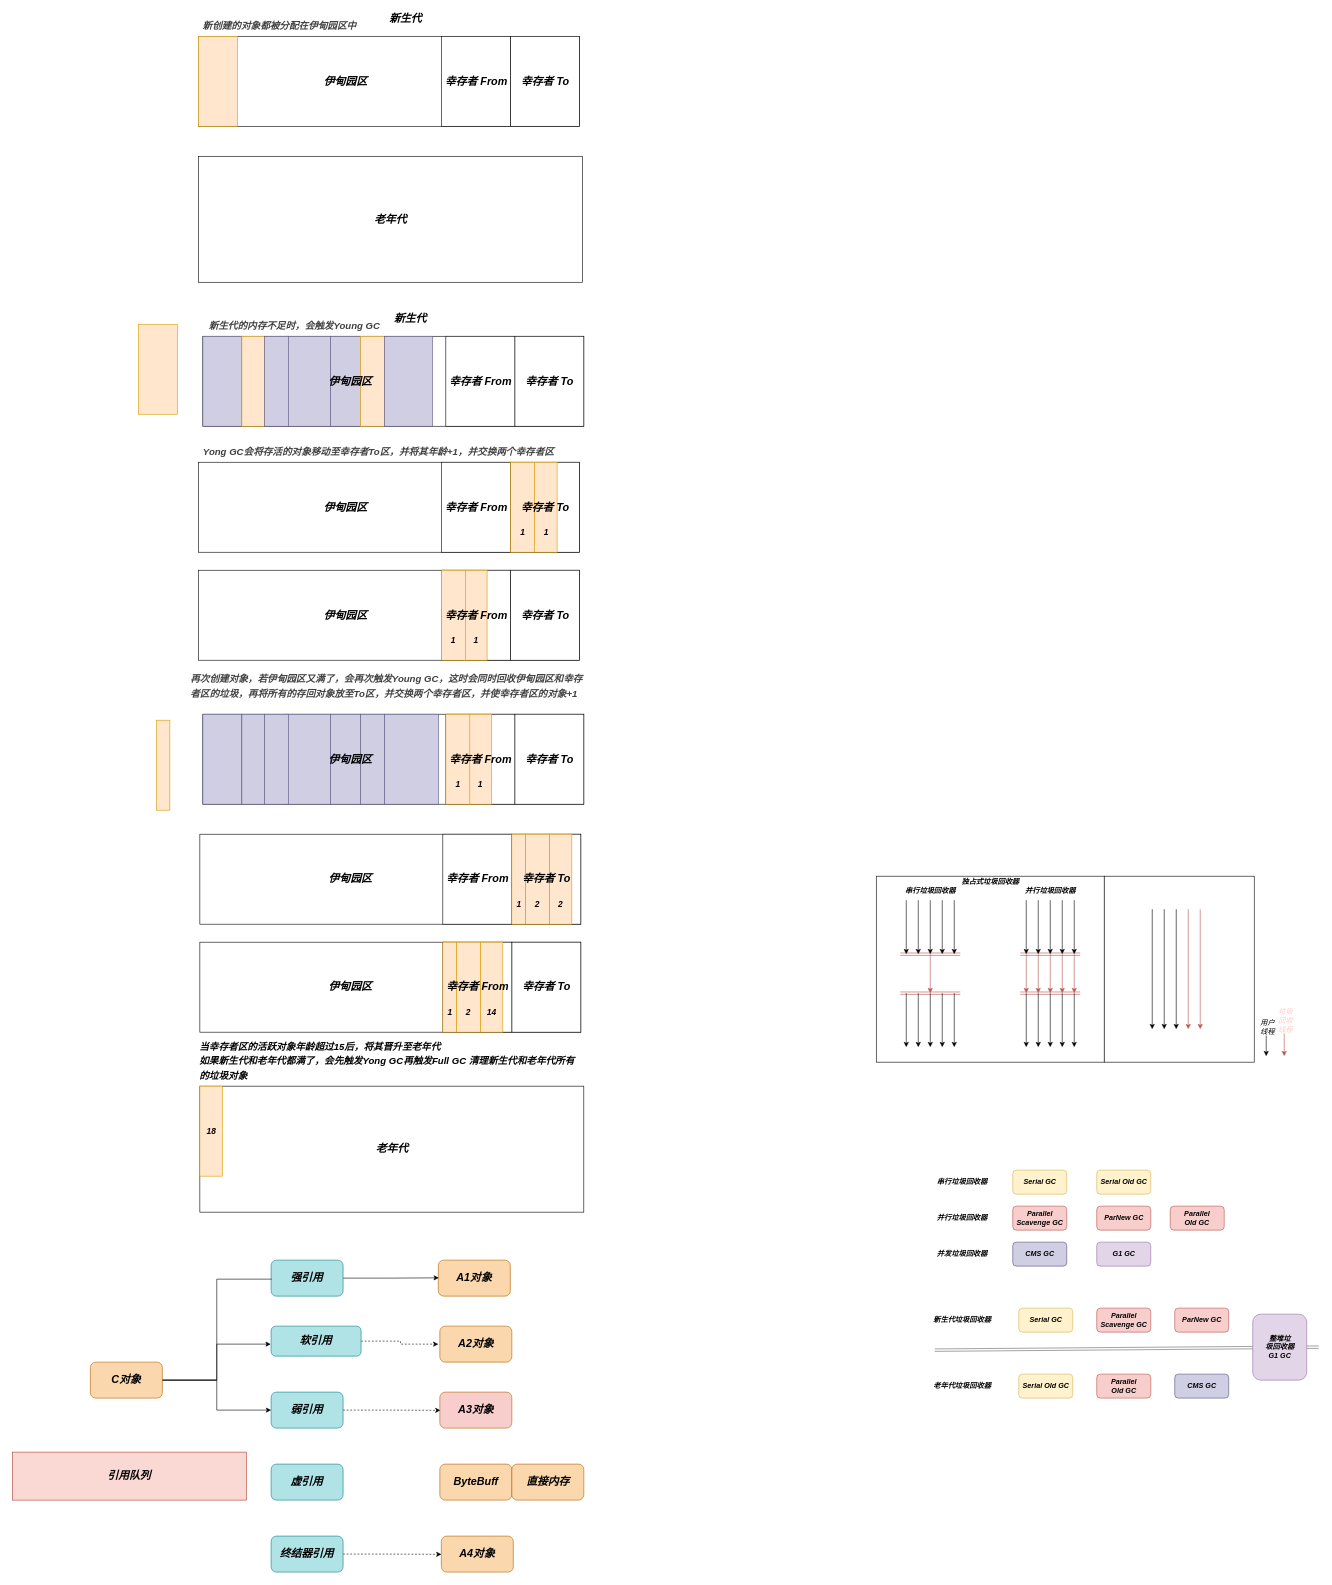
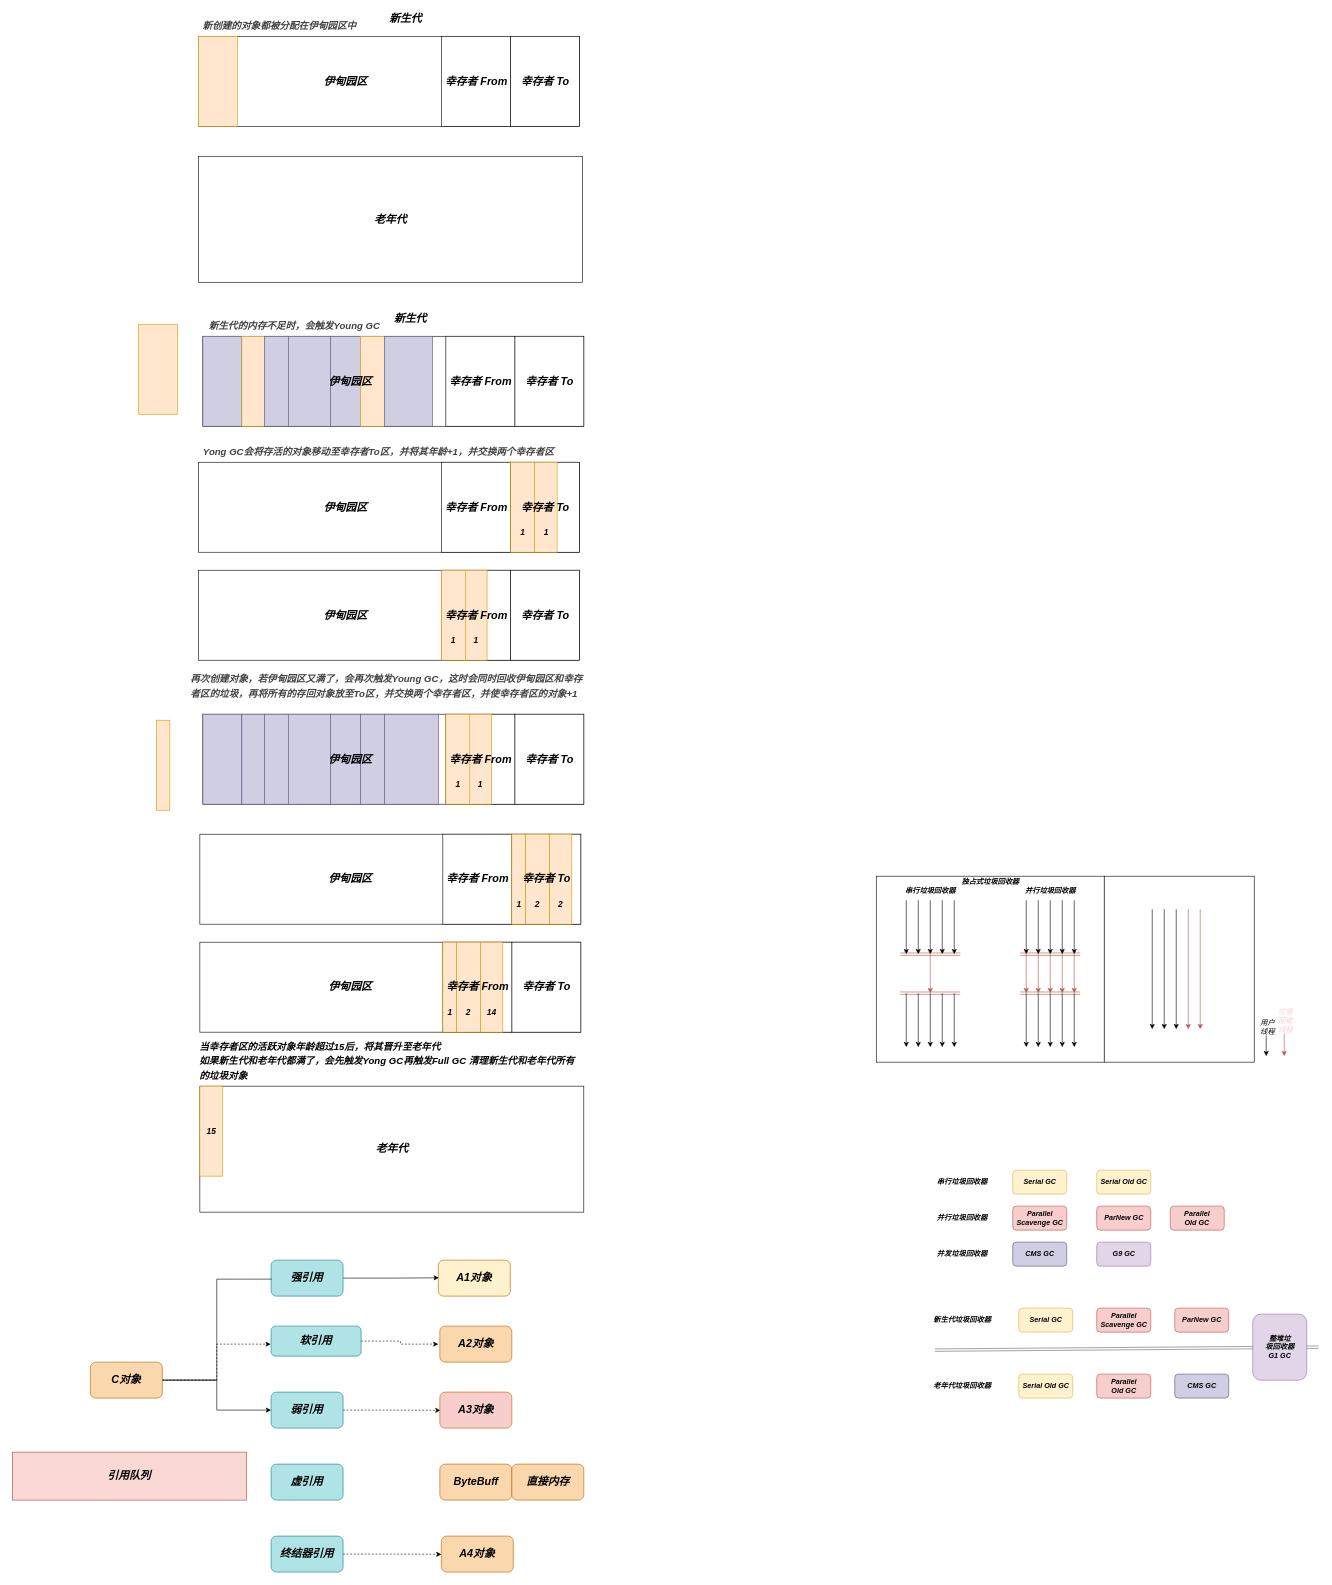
- <mxCell id="85" value="&lt;b style=&quot;&quot;&gt;&lt;i&gt;18&lt;br&gt;&lt;/i&gt;&lt;/b&gt;" style="rounded=0;whiteSpace=wrap;html=1;sketch=0;fontSize=14;fillColor=#ffe6cc;strokeColor=#d79b00;" parent="1" vertex="1"><mxGeometry x="332.5" y="1810" width="37.5" height="150" as="geometry" /></mxCell>
+ <mxCell id="85" value="&lt;b style=&quot;&quot;&gt;&lt;i&gt;15&lt;br&gt;&lt;/i&gt;&lt;/b&gt;" style="rounded=0;whiteSpace=wrap;html=1;sketch=0;fontSize=14;fillColor=#ffe6cc;strokeColor=#d79b00;" parent="1" vertex="1"><mxGeometry x="332.5" y="1810" width="37.5" height="150" as="geometry" /></mxCell>
- <mxCell id="168" value="&lt;b&gt;&lt;i&gt;G1 GC&lt;br&gt;&lt;/i&gt;&lt;/b&gt;" style="rounded=1;whiteSpace=wrap;html=1;fontSize=12;fillColor=#e1d5e7;strokeColor=#9673a6;" parent="1" vertex="1"><mxGeometry x="1827.5" y="2070" width="90" height="40" as="geometry" /></mxCell>
+ <mxCell id="168" value="&lt;b&gt;&lt;i&gt;G9 GC&lt;br&gt;&lt;/i&gt;&lt;/b&gt;" style="rounded=1;whiteSpace=wrap;html=1;fontSize=12;fillColor=#e1d5e7;strokeColor=#9673a6;" parent="1" vertex="1"><mxGeometry x="1827.5" y="2070" width="90" height="40" as="geometry" /></mxCell>
- <mxCell id="96" value="&lt;i&gt;&lt;b&gt;&lt;font style=&quot;font-size: 18px;&quot;&gt;A1对象&lt;/font&gt;&lt;/b&gt;&lt;/i&gt;" style="rounded=1;whiteSpace=wrap;html=1;fillColor=#fad7ac;strokeColor=#b46504;" parent="1" vertex="1"><mxGeometry x="730" y="2100" width="120" height="60" as="geometry" /></mxCell>
+ <mxCell id="96" value="&lt;i&gt;&lt;b&gt;&lt;font style=&quot;font-size: 18px;&quot;&gt;A1对象&lt;/font&gt;&lt;/b&gt;&lt;/i&gt;" style="rounded=1;whiteSpace=wrap;html=1;fillColor=#fff2cc;strokeColor=#b46504;" parent="1" vertex="1"><mxGeometry x="730" y="2100" width="120" height="60" as="geometry" /></mxCell>
- <mxCell id="86" style="edgeStyle=orthogonalEdgeStyle;rounded=0;orthogonalLoop=1;jettySize=auto;html=1;entryX=-0.004;entryY=0.6;entryDx=0;entryDy=0;entryPerimeter=0;fontSize=18;fontColor=#000000;" parent="1" source="88" target="90" edge="1"><mxGeometry relative="1" as="geometry" /></mxCell>
+ <mxCell id="86" style="edgeStyle=orthogonalEdgeStyle;rounded=0;orthogonalLoop=1;jettySize=auto;html=1;entryX=-0.004;entryY=0.6;entryDx=0;entryDy=0;entryPerimeter=0;fontSize=18;fontColor=#000000;dashed=1;" parent="1" source="88" target="90" edge="1"><mxGeometry relative="1" as="geometry" /></mxCell>
